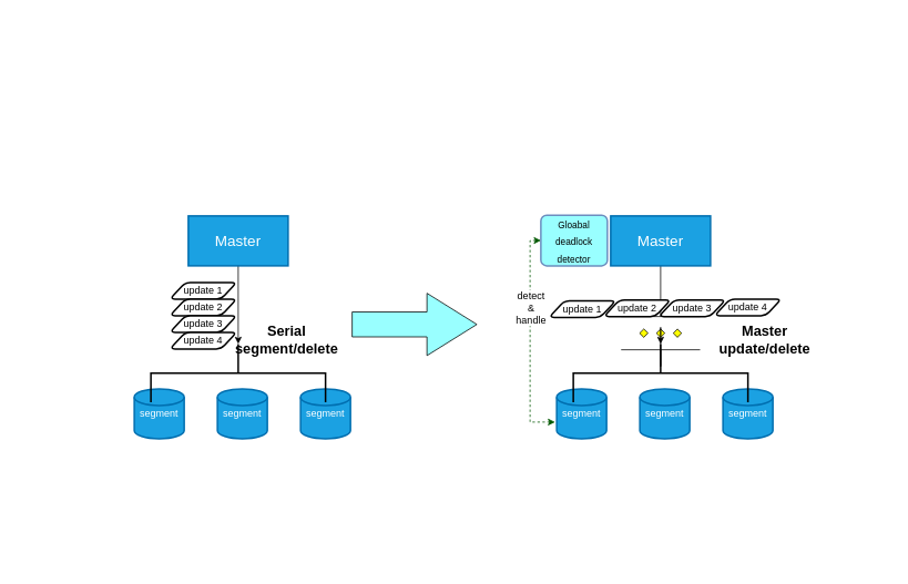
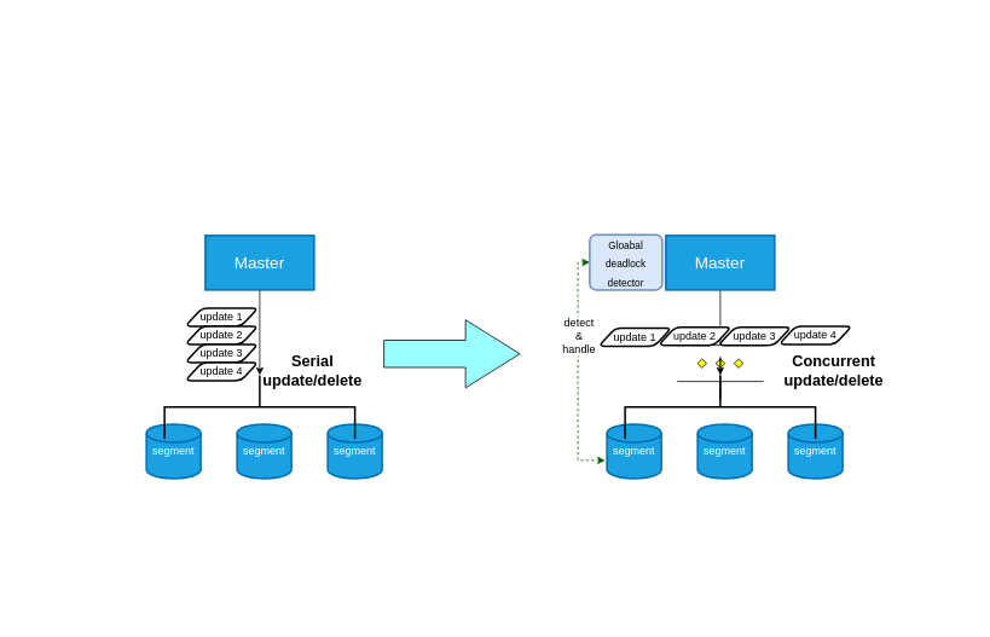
- <mxCell id="27" value="&lt;font style=&quot;font-size: 11px&quot;&gt;Gloabal&lt;br style=&quot;font-size: 11px&quot;&gt;deadlock&lt;br style=&quot;font-size: 11px&quot;&gt;detector&lt;/font&gt;" style="rounded=1;whiteSpace=wrap;html=1;absoluteArcSize=1;arcSize=14;strokeWidth=2;fontSize=17;align=center;fillColor=#99ffff;strokeColor=#6c8ebf;" vertex="1" parent="1"><mxGeometry x="650" y="258" width="80" height="61" as="geometry" /></mxCell>
+ <mxCell id="27" value="&lt;font style=&quot;font-size: 11px&quot;&gt;Gloabal&lt;br style=&quot;font-size: 11px&quot;&gt;deadlock&lt;br style=&quot;font-size: 11px&quot;&gt;detector&lt;/font&gt;" style="rounded=1;whiteSpace=wrap;html=1;absoluteArcSize=1;arcSize=14;strokeWidth=2;fontSize=17;align=center;fillColor=#dae8fc;strokeColor=#6c8ebf;" vertex="1" parent="1"><mxGeometry x="650" y="258" width="80" height="61" as="geometry" /></mxCell>
- <mxCell id="13" value="Serial&lt;br&gt;segment/delete" style="text;html=1;resizable=0;autosize=1;align=center;verticalAlign=middle;points=[];fillColor=none;strokeColor=none;rounded=0;fontStyle=1;fontSize=17;" vertex="1" parent="1"><mxGeometry x="284" y="384" width="120" height="50" as="geometry" /></mxCell>
+ <mxCell id="13" value="Serial&lt;br&gt;update/delete" style="text;html=1;resizable=0;autosize=1;align=center;verticalAlign=middle;points=[];fillColor=none;strokeColor=none;rounded=0;fontStyle=1;fontSize=17;" vertex="1" parent="1"><mxGeometry x="284" y="384" width="120" height="50" as="geometry" /></mxCell>
- <mxCell id="24" value="Master&lt;br&gt;update/delete" style="text;html=1;resizable=0;autosize=1;align=center;verticalAlign=middle;points=[];fillColor=none;strokeColor=none;rounded=0;fontStyle=1;fontSize=17;" vertex="1" parent="1"><mxGeometry x="859" y="384" width="120" height="50" as="geometry" /></mxCell>
+ <mxCell id="24" value="Concurrent&lt;br&gt;update/delete" style="text;html=1;resizable=0;autosize=1;align=center;verticalAlign=middle;points=[];fillColor=none;strokeColor=none;rounded=0;fontStyle=1;fontSize=17;" vertex="1" parent="1"><mxGeometry x="859" y="384" width="120" height="50" as="geometry" /></mxCell>
